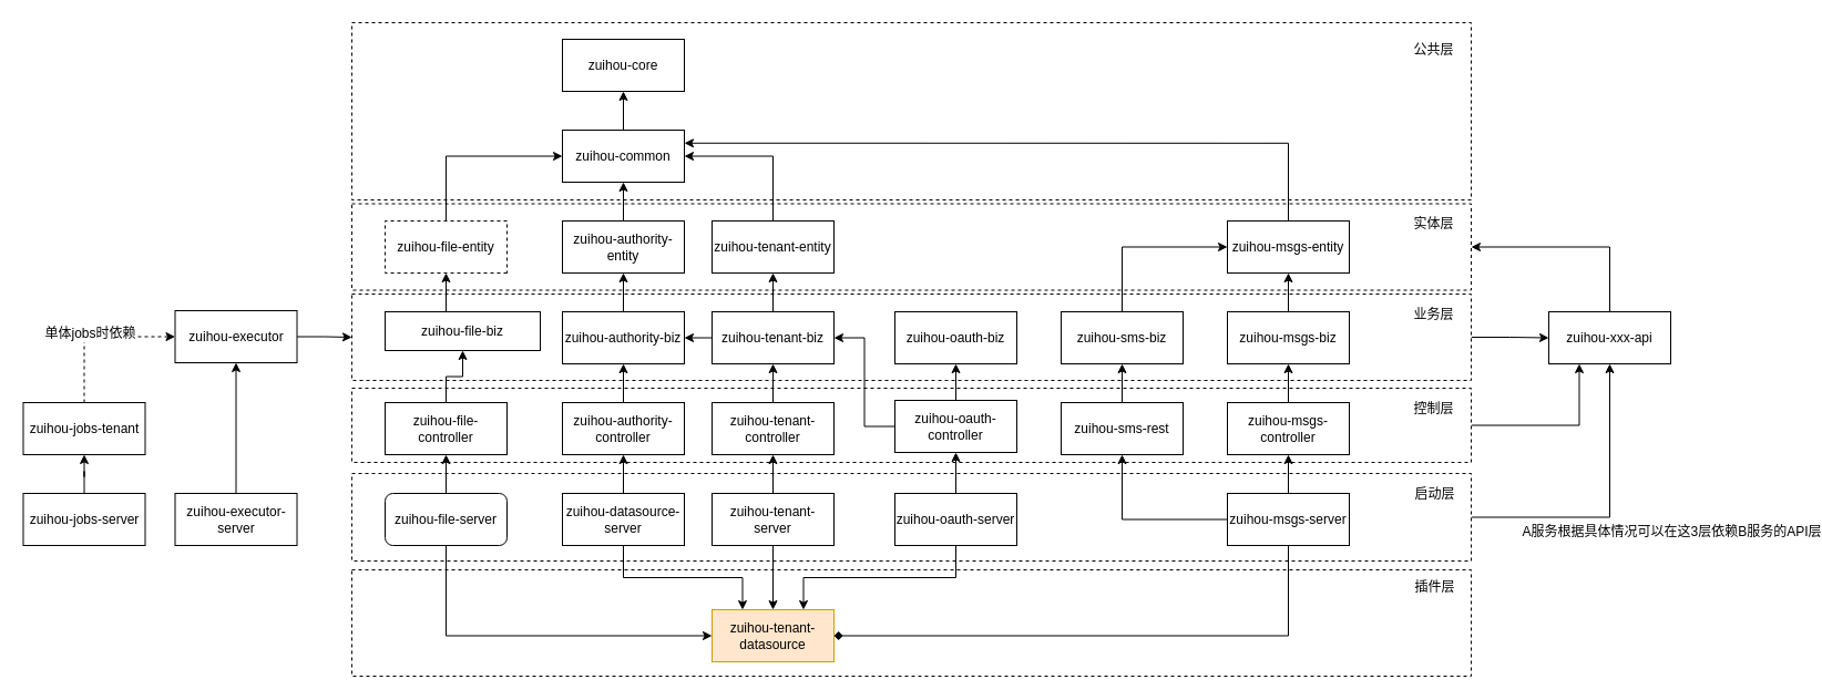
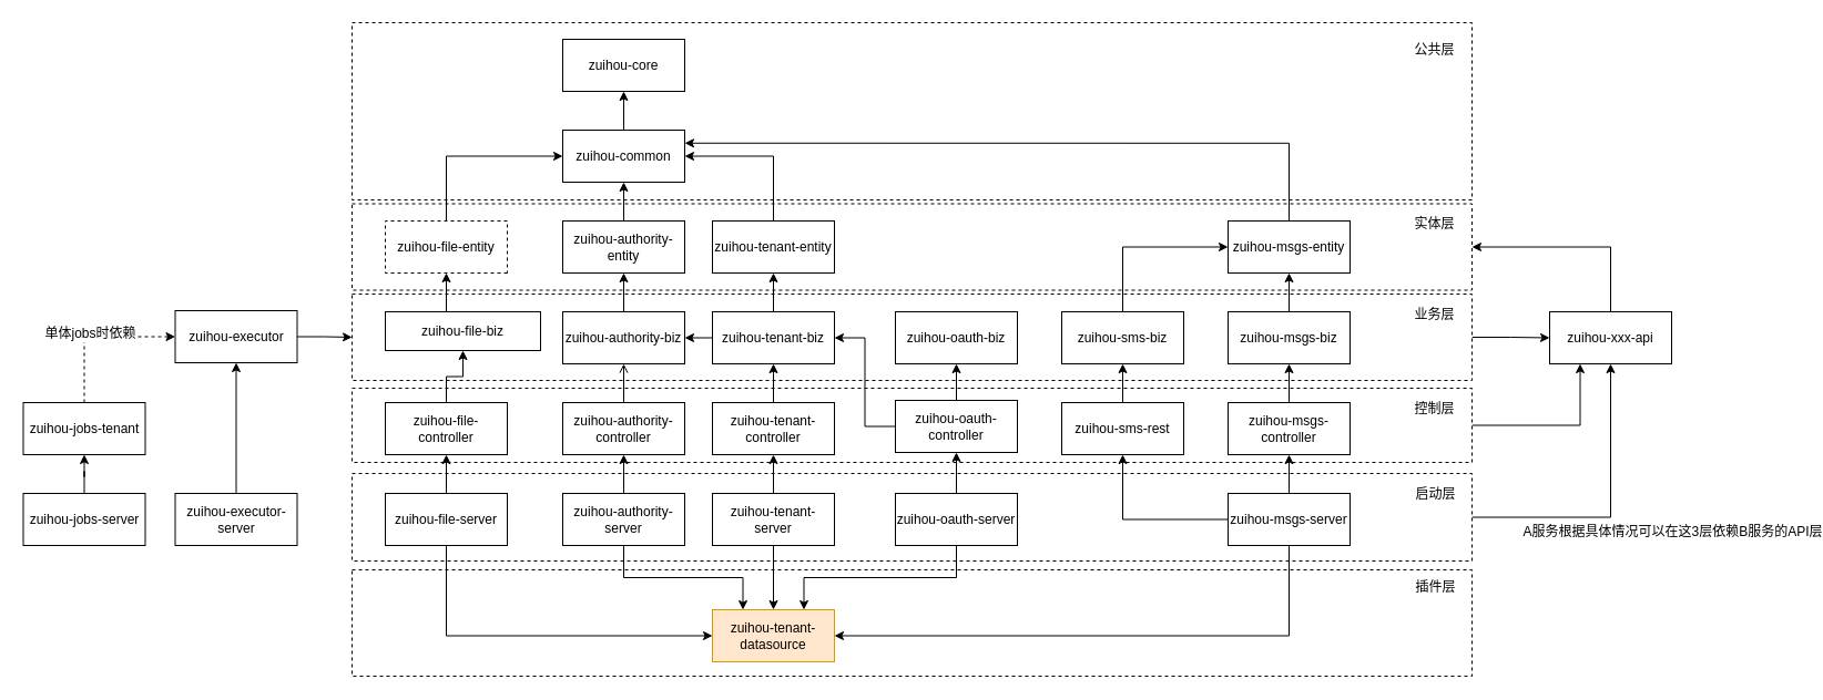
- <mxCell id="25" style="edgeStyle=orthogonalEdgeStyle;rounded=0;orthogonalLoop=1;jettySize=auto;html=1;exitX=0.5;exitY=0;exitDx=0;exitDy=0;entryX=0.5;entryY=1;entryDx=0;entryDy=0;" parent="1" source="26" target="28" edge="1"><mxGeometry relative="1" as="geometry" /></mxCell>
+ <mxCell id="25" style="edgeStyle=orthogonalEdgeStyle;rounded=0;orthogonalLoop=1;jettySize=auto;html=1;exitX=0.5;exitY=0;exitDx=0;exitDy=0;entryX=0.5;entryY=1;entryDx=0;entryDy=0;endArrow=open;" parent="1" source="26" target="28" edge="1"><mxGeometry relative="1" as="geometry" /></mxCell>
- <mxCell id="15" value="zuihou-file-server" style="whiteSpace=wrap;html=1;flipV=1;flipH=1;rounded=1;" parent="1" vertex="1"><mxGeometry x="347" y="445" width="110" height="47" as="geometry" /></mxCell>
+ <mxCell id="15" value="zuihou-file-server" style="rounded=0;whiteSpace=wrap;html=1;flipV=1;flipH=1;" parent="1" vertex="1"><mxGeometry x="347" y="445" width="110" height="47" as="geometry" /></mxCell>
- <mxCell id="24" value="zuihou-datasource-server" style="rounded=0;whiteSpace=wrap;html=1;flipV=1;flipH=1;" parent="1" vertex="1"><mxGeometry x="507" y="445" width="110" height="47" as="geometry" /></mxCell>
+ <mxCell id="24" value="zuihou-authority-server" style="rounded=0;whiteSpace=wrap;html=1;flipV=1;flipH=1;" parent="1" vertex="1"><mxGeometry x="507" y="445" width="110" height="47" as="geometry" /></mxCell>
- <mxCell id="36" style="edgeStyle=orthogonalEdgeStyle;rounded=0;orthogonalLoop=1;jettySize=auto;html=1;exitX=0.5;exitY=1;exitDx=0;exitDy=0;entryX=1;entryY=0.5;entryDx=0;entryDy=0;endArrow=diamond;" parent="1" source="38" target="56" edge="1"><mxGeometry relative="1" as="geometry" /></mxCell>
+ <mxCell id="36" style="edgeStyle=orthogonalEdgeStyle;rounded=0;orthogonalLoop=1;jettySize=auto;html=1;exitX=0.5;exitY=1;exitDx=0;exitDy=0;entryX=1;entryY=0.5;entryDx=0;entryDy=0;" parent="1" source="38" target="56" edge="1"><mxGeometry relative="1" as="geometry" /></mxCell>
